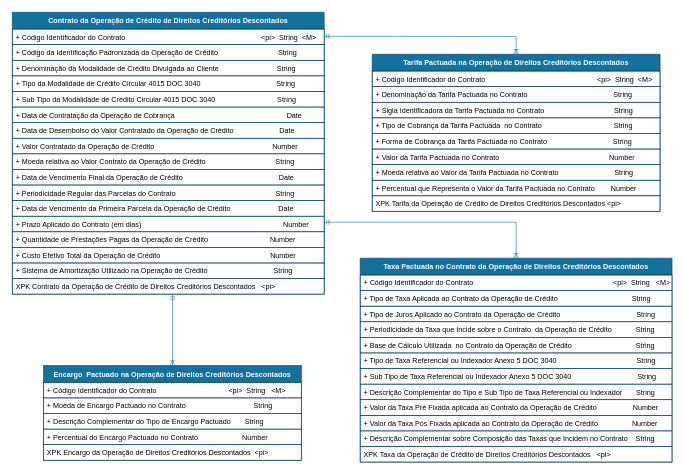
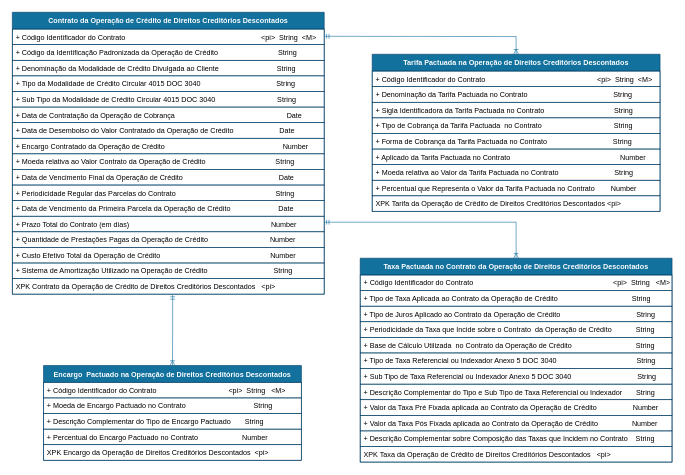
- <mxCell id="10" value="+ Valor Contratado da Operação de Crédito                                                           Number" style="text;fillColor=none;align=left;verticalAlign=top;spacingLeft=4;spacingRight=4;overflow=hidden;rotatable=0;points=[[0,0.5],[1,0.5]];portConstraint=eastwest;strokeColor=#003F66;" parent="2" vertex="1"><mxGeometry y="210" width="520" height="26" as="geometry" /></mxCell>
+ <mxCell id="10" value="+ Encargo Contratado da Operação de Crédito                                                           Number" style="text;fillColor=none;align=left;verticalAlign=top;spacingLeft=4;spacingRight=4;overflow=hidden;rotatable=0;points=[[0,0.5],[1,0.5]];portConstraint=eastwest;strokeColor=#003F66;" parent="2" vertex="1"><mxGeometry y="210" width="520" height="26" as="geometry" /></mxCell>
- <mxCell id="45" value="+ Valor da Tarifa Pactuada no Contrato                                                       Number" style="text;fillColor=none;align=left;verticalAlign=top;spacingLeft=4;spacingRight=4;overflow=hidden;rotatable=0;points=[[0,0.5],[1,0.5]];portConstraint=eastwest;strokeColor=#003F66;" vertex="1" parent="39"><mxGeometry y="158" width="480" height="26" as="geometry" /></mxCell>
+ <mxCell id="45" value="+ Aplicado da Tarifa Pactuada no Contrato                                                       Number" style="text;fillColor=none;align=left;verticalAlign=top;spacingLeft=4;spacingRight=4;overflow=hidden;rotatable=0;points=[[0,0.5],[1,0.5]];portConstraint=eastwest;strokeColor=#003F66;" vertex="1" parent="39"><mxGeometry y="158" width="480" height="26" as="geometry" /></mxCell>
- <mxCell id="15" value="+ Prazo Aplicado do Contrato (em dias)                                                                       Number  " style="text;fillColor=none;align=left;verticalAlign=top;spacingLeft=4;spacingRight=4;overflow=hidden;rotatable=0;points=[[0,0.5],[1,0.5]];portConstraint=eastwest;strokeColor=#003F66;" parent="2" vertex="1"><mxGeometry y="340" width="520" height="26" as="geometry" /></mxCell>
+ <mxCell id="15" value="+ Prazo Total do Contrato (em dias)                                                                       Number  " style="text;fillColor=none;align=left;verticalAlign=top;spacingLeft=4;spacingRight=4;overflow=hidden;rotatable=0;points=[[0,0.5],[1,0.5]];portConstraint=eastwest;strokeColor=#003F66;" parent="2" vertex="1"><mxGeometry y="340" width="520" height="26" as="geometry" /></mxCell>
